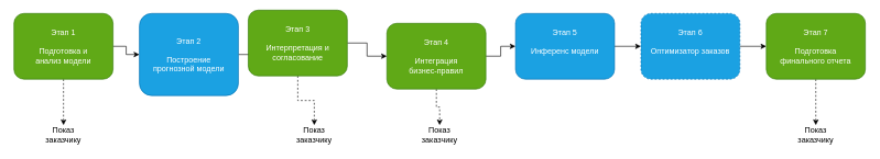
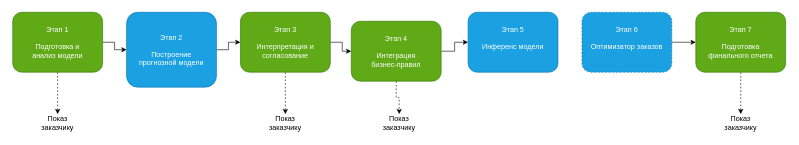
- <mxCell id="9" value="Этап 3&lt;div&gt;&lt;br&gt;&lt;/div&gt;&lt;div&gt;Интерпретация и согласование&lt;/div&gt;" style="rounded=1;whiteSpace=wrap;html=1;fillColor=#60a917;fontColor=#ffffff;strokeColor=#2D7600;" vertex="1" parent="1"><mxGeometry x="375" y="15" width="150" height="100" as="geometry" /></mxCell>
+ <mxCell id="9" value="Этап 3&lt;div&gt;&lt;br&gt;&lt;/div&gt;&lt;div&gt;Интерпретация и согласование&lt;/div&gt;" style="rounded=1;whiteSpace=wrap;html=1;fillColor=#60a917;fontColor=#ffffff;strokeColor=#2D7600;" vertex="1" parent="1"><mxGeometry x="400" y="20" width="150" height="100" as="geometry" /></mxCell>
- <mxCell id="13" style="edgeStyle=orthogonalEdgeStyle;rounded=0;orthogonalLoop=1;jettySize=auto;html=1;" edge="1" parent="1" source="14" target="16"><mxGeometry relative="1" as="geometry" /></mxCell>
